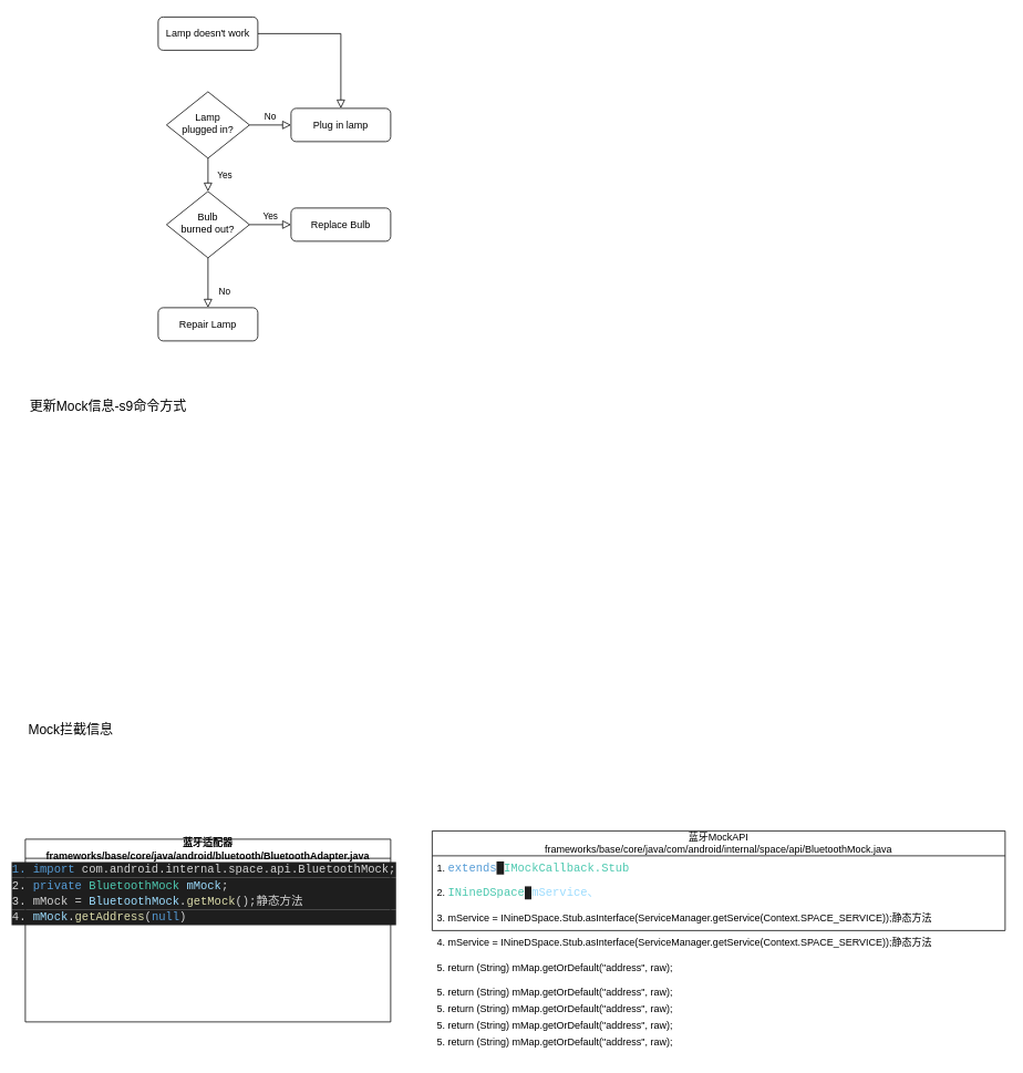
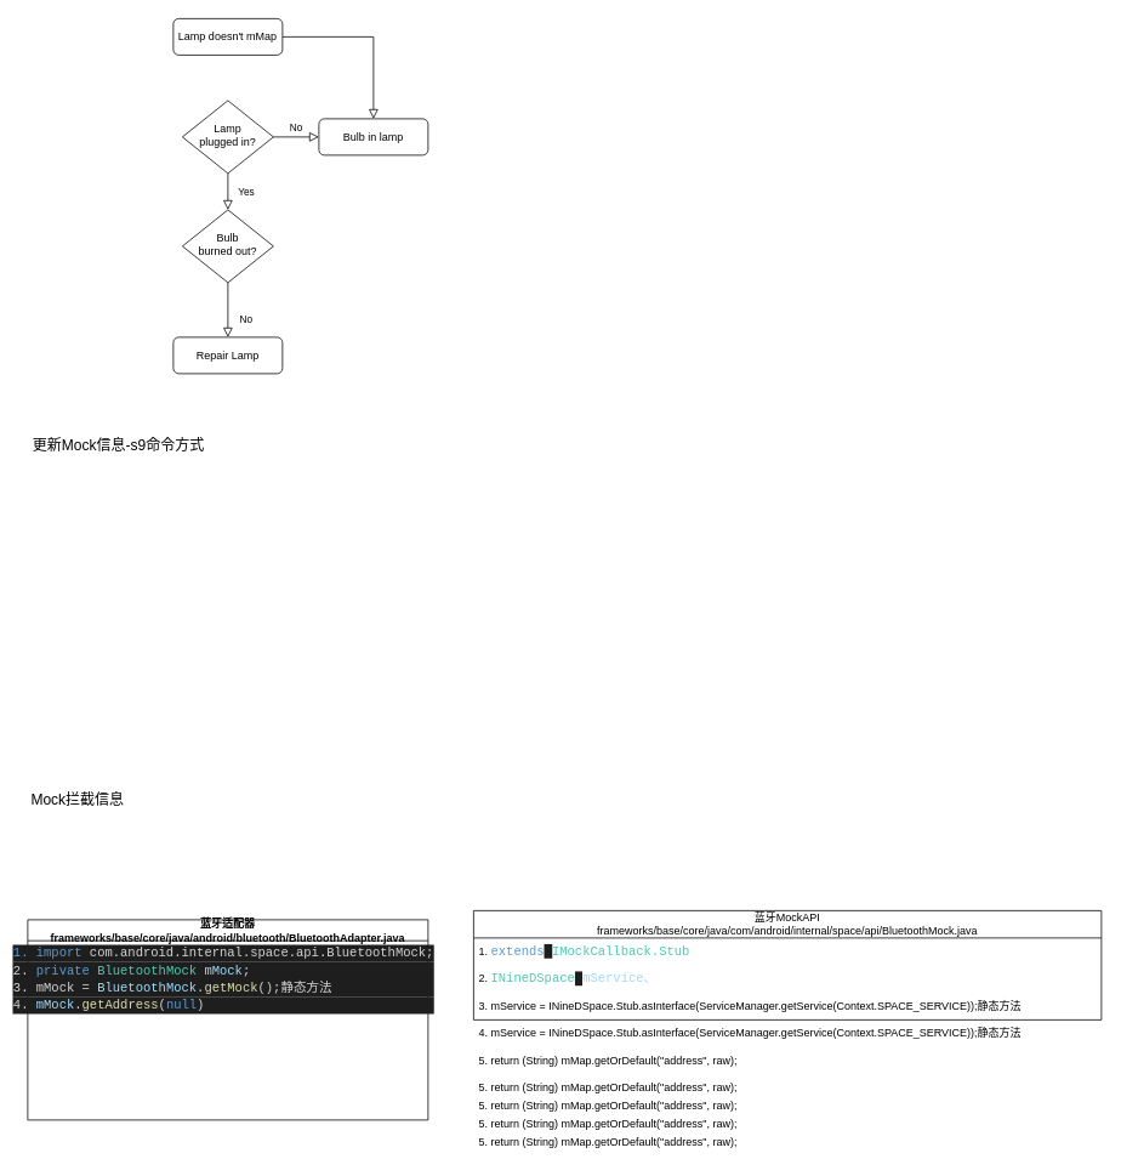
- <mxCell id="3" value="Lamp doesn't work" style="rounded=1;whiteSpace=wrap;html=1;fontSize=12;glass=0;strokeWidth=1;shadow=0;" parent="1" vertex="1"><mxGeometry x="190" y="20" width="120" height="40" as="geometry" /></mxCell>
+ <mxCell id="3" value="Lamp doesn't mMap" style="rounded=1;whiteSpace=wrap;html=1;fontSize=12;glass=0;strokeWidth=1;shadow=0;" parent="1" vertex="1"><mxGeometry x="190" y="20" width="120" height="40" as="geometry" /></mxCell>
- <mxCell id="7" value="Plug in lamp" style="rounded=1;whiteSpace=wrap;html=1;fontSize=12;glass=0;strokeWidth=1;shadow=0;" parent="1" vertex="1"><mxGeometry x="350" y="130" width="120" height="40" as="geometry" /></mxCell>
+ <mxCell id="7" value="Bulb in lamp" style="rounded=1;whiteSpace=wrap;html=1;fontSize=12;glass=0;strokeWidth=1;shadow=0;" parent="1" vertex="1"><mxGeometry x="350" y="130" width="120" height="40" as="geometry" /></mxCell>
- <mxCell id="9" value="Yes" style="edgeStyle=orthogonalEdgeStyle;rounded=0;html=1;jettySize=auto;orthogonalLoop=1;fontSize=11;endArrow=block;endFill=0;endSize=8;strokeWidth=1;shadow=0;labelBackgroundColor=none;" parent="1" source="10" target="12" edge="1"><mxGeometry y="10" relative="1" as="geometry"><mxPoint as="offset" /></mxGeometry></mxCell>
- <mxCell id="12" value="Replace Bulb" style="rounded=1;whiteSpace=wrap;html=1;fontSize=12;glass=0;strokeWidth=1;shadow=0;" parent="1" vertex="1"><mxGeometry x="350" y="250" width="120" height="40" as="geometry" /></mxCell>
